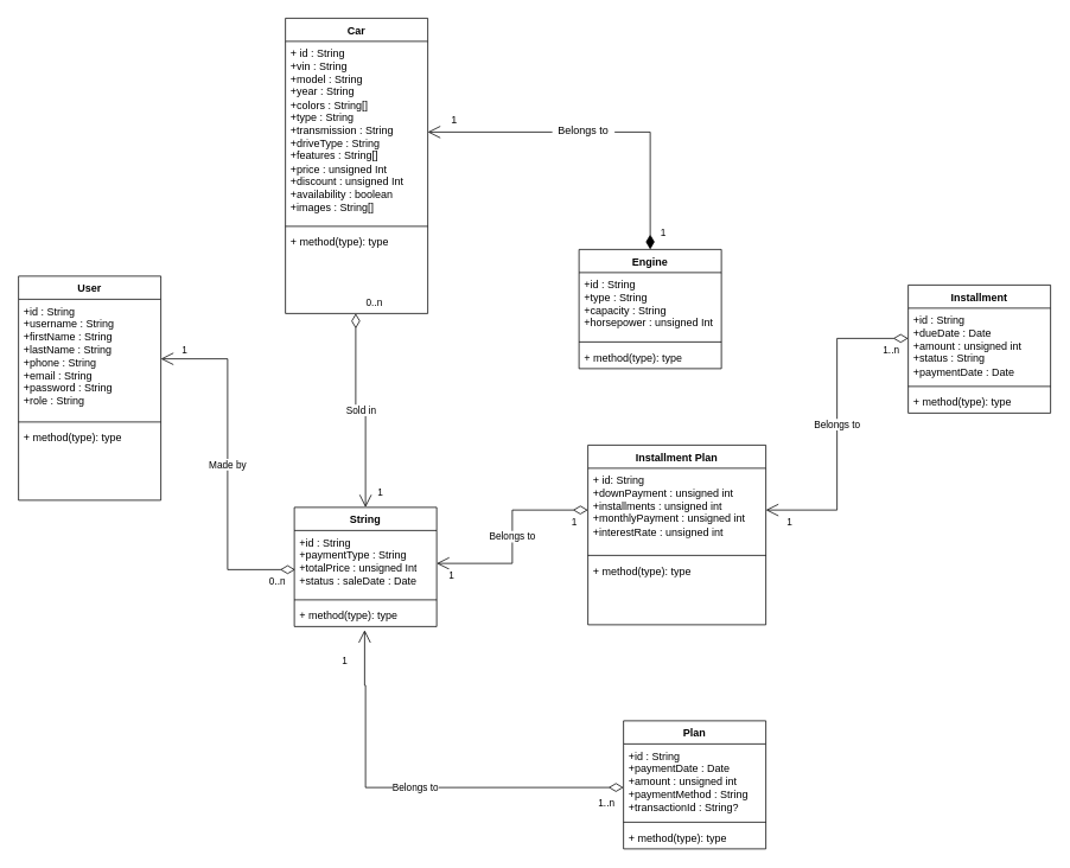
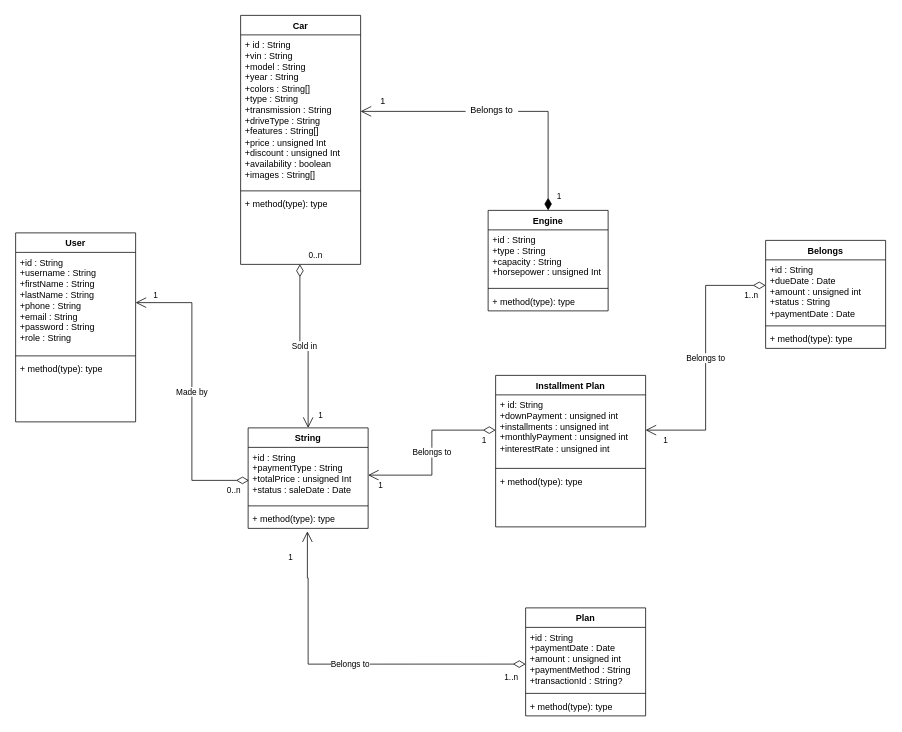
- <mxCell id="34" value="Installment" style="swimlane;fontStyle=1;align=center;verticalAlign=top;childLayout=stackLayout;horizontal=1;startSize=26;horizontalStack=0;resizeParent=1;resizeParentMax=0;resizeLast=0;collapsible=1;marginBottom=0;whiteSpace=wrap;html=1;" vertex="1" parent="1"><mxGeometry x="1020" y="320" width="160" height="144" as="geometry" /></mxCell>
+ <mxCell id="34" value="Belongs" style="swimlane;fontStyle=1;align=center;verticalAlign=top;childLayout=stackLayout;horizontal=1;startSize=26;horizontalStack=0;resizeParent=1;resizeParentMax=0;resizeLast=0;collapsible=1;marginBottom=0;whiteSpace=wrap;html=1;" vertex="1" parent="1"><mxGeometry x="1020" y="320" width="160" height="144" as="geometry" /></mxCell>
